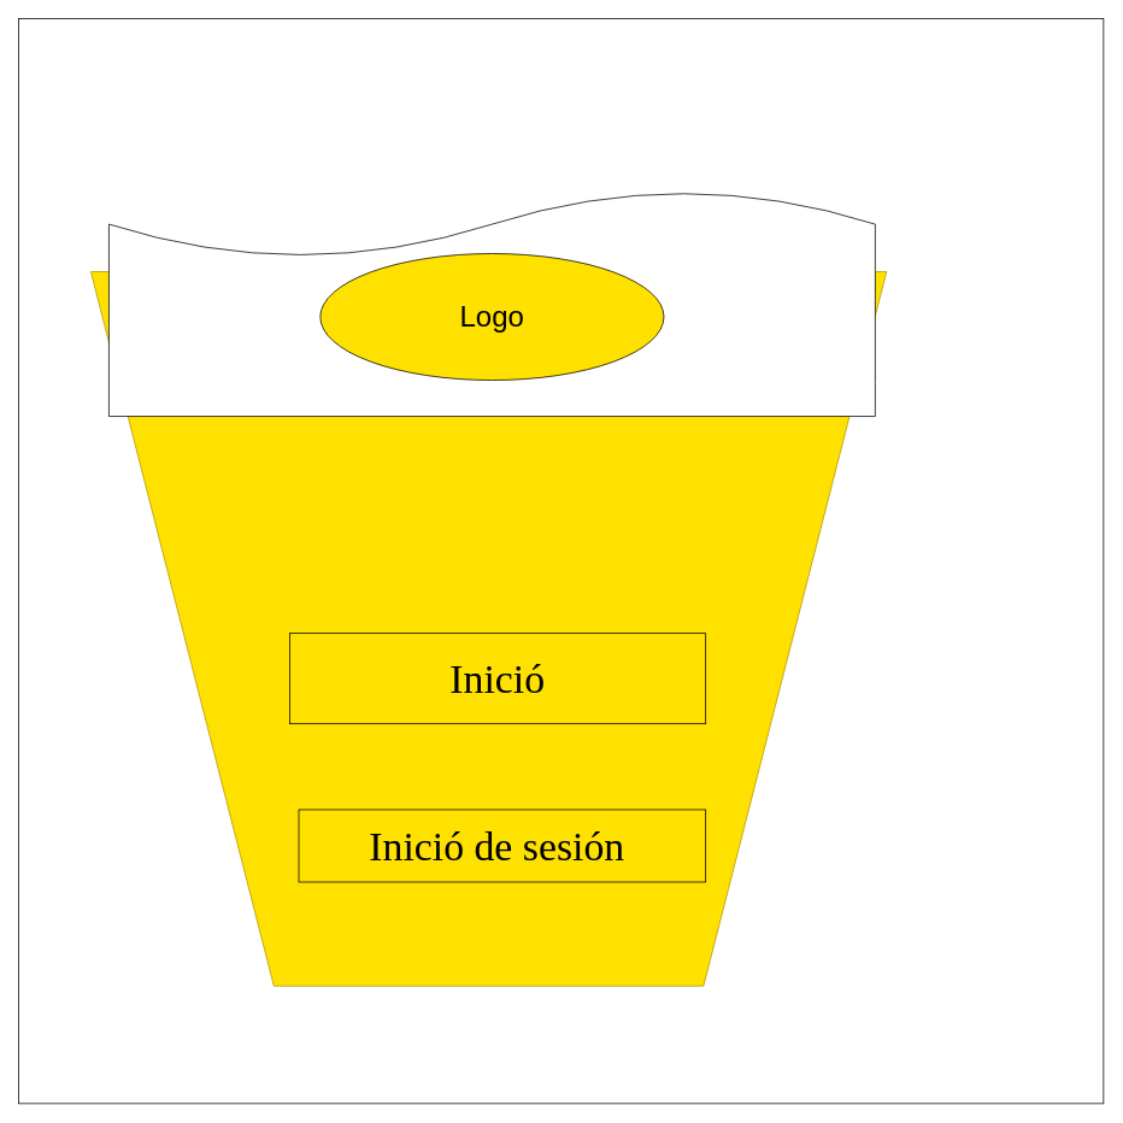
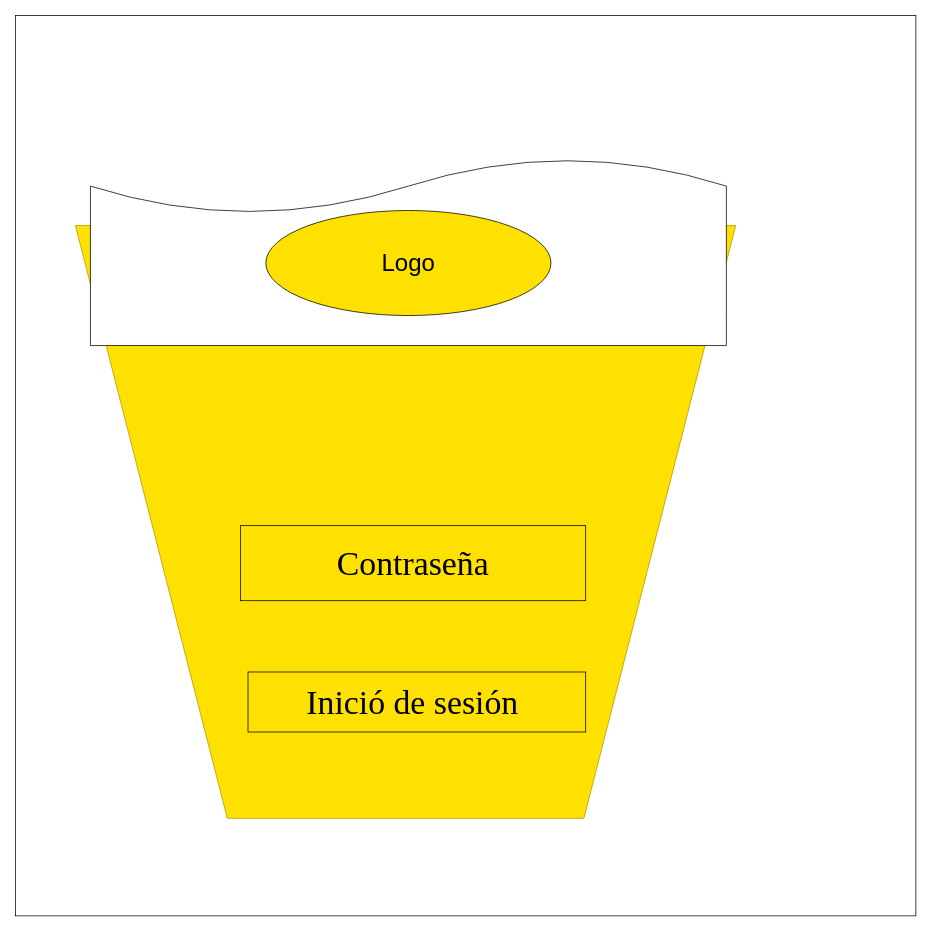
- <mxCell id="7" value="&lt;font style=&quot;font-size: 45px&quot; face=&quot;Times New Roman&quot;&gt;Inició&lt;/font&gt;" style="rounded=0;whiteSpace=wrap;html=1;fillColor=#FFE100;gradientColor=none;" vertex="1" parent="1"><mxGeometry x="320" y="700" width="460" height="100" as="geometry" /></mxCell>
+ <mxCell id="7" value="&lt;font style=&quot;font-size: 45px&quot; face=&quot;Times New Roman&quot;&gt;Contraseña&lt;/font&gt;" style="rounded=0;whiteSpace=wrap;html=1;fillColor=#FFE100;gradientColor=none;" vertex="1" parent="1"><mxGeometry x="320" y="700" width="460" height="100" as="geometry" /></mxCell>
